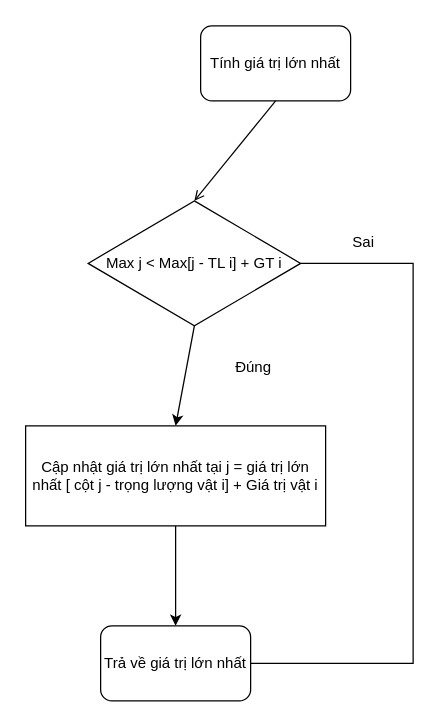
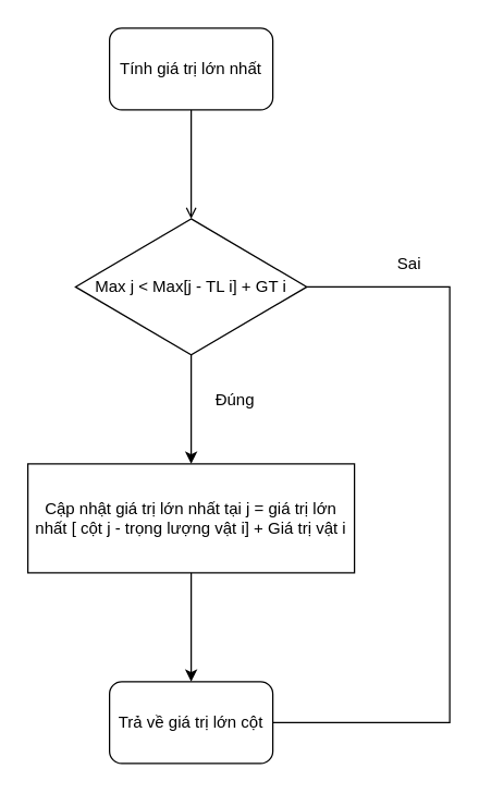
- <mxCell id="2" value="Tính giá trị lớn nhất" style="rounded=1;whiteSpace=wrap;html=1;" vertex="1" parent="1"><mxGeometry x="160" y="20" width="120" height="60" as="geometry" /></mxCell>
+ <mxCell id="2" value="Tính giá trị lớn nhất" style="rounded=1;whiteSpace=wrap;html=1;" vertex="1" parent="1"><mxGeometry x="80" y="20" width="120" height="60" as="geometry" /></mxCell>
- <mxCell id="11" value="Sai" style="text;html=1;align=center;verticalAlign=middle;resizable=0;points=[];autosize=1;strokeColor=none;fillColor=none;" vertex="1" parent="1"><mxGeometry x="270" y="178" width="40" height="30" as="geometry" /></mxCell>
+ <mxCell id="11" value="Sai" style="text;html=1;align=center;verticalAlign=middle;resizable=0;points=[];autosize=1;strokeColor=none;fillColor=none;" vertex="1" parent="1"><mxGeometry x="280" y="178" width="40" height="30" as="geometry" /></mxCell>
- <mxCell id="3" value="Max j &amp;lt; Max[j - TL i] + GT i" style="rhombus;whiteSpace=wrap;html=1;" vertex="1" parent="1"><mxGeometry x="70" y="160" width="170" height="100" as="geometry" /></mxCell>
+ <mxCell id="3" value="Max j &amp;lt; Max[j - TL i] + GT i" style="rhombus;whiteSpace=wrap;html=1;" vertex="1" parent="1"><mxGeometry x="55" y="160" width="170" height="100" as="geometry" /></mxCell>
- <mxCell id="9" value="Đúng" style="text;html=1;align=center;verticalAlign=middle;resizable=0;points=[];autosize=1;strokeColor=none;fillColor=none;" vertex="1" parent="1"><mxGeometry x="177" y="278" width="50" height="30" as="geometry" /></mxCell>
+ <mxCell id="9" value="Đúng" style="text;html=1;align=center;verticalAlign=middle;resizable=0;points=[];autosize=1;strokeColor=none;fillColor=none;" vertex="1" parent="1"><mxGeometry x="147" y="278" width="50" height="30" as="geometry" /></mxCell>
- <mxCell id="5" value="Trả về giá trị lớn nhất" style="rounded=1;whiteSpace=wrap;html=1;" vertex="1" parent="1"><mxGeometry x="80" y="500" width="120" height="60" as="geometry" /></mxCell>
+ <mxCell id="5" value="Trả về giá trị lớn cột" style="rounded=1;whiteSpace=wrap;html=1;" vertex="1" parent="1"><mxGeometry x="80" y="500" width="120" height="60" as="geometry" /></mxCell>
